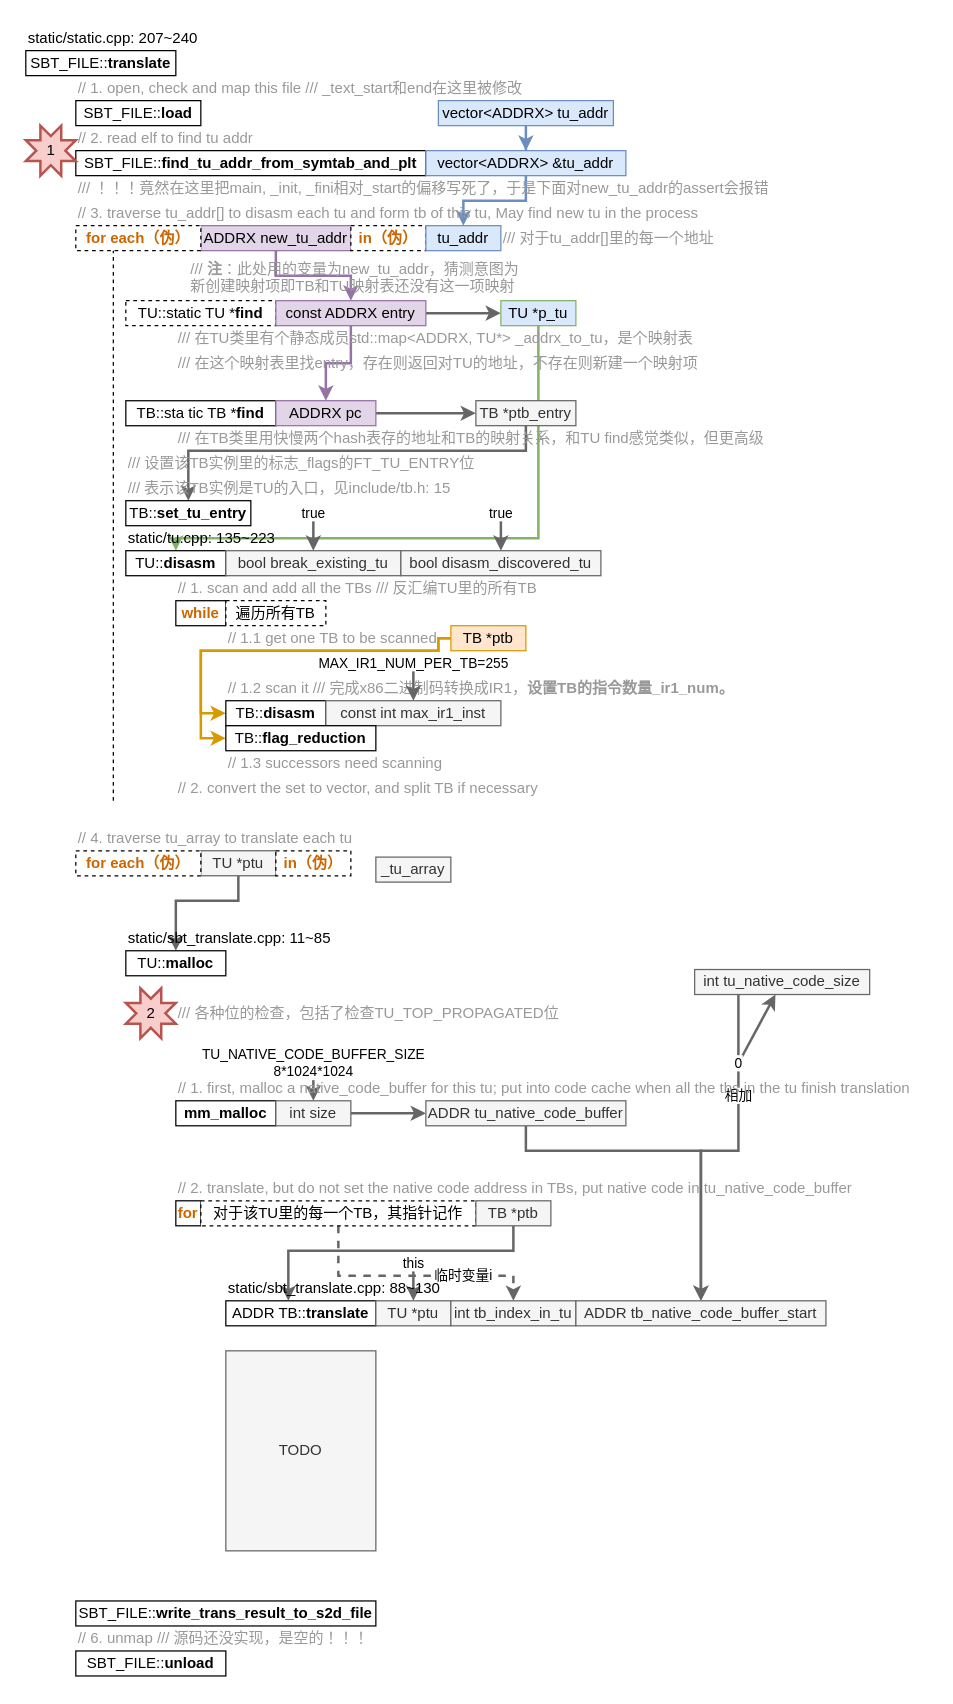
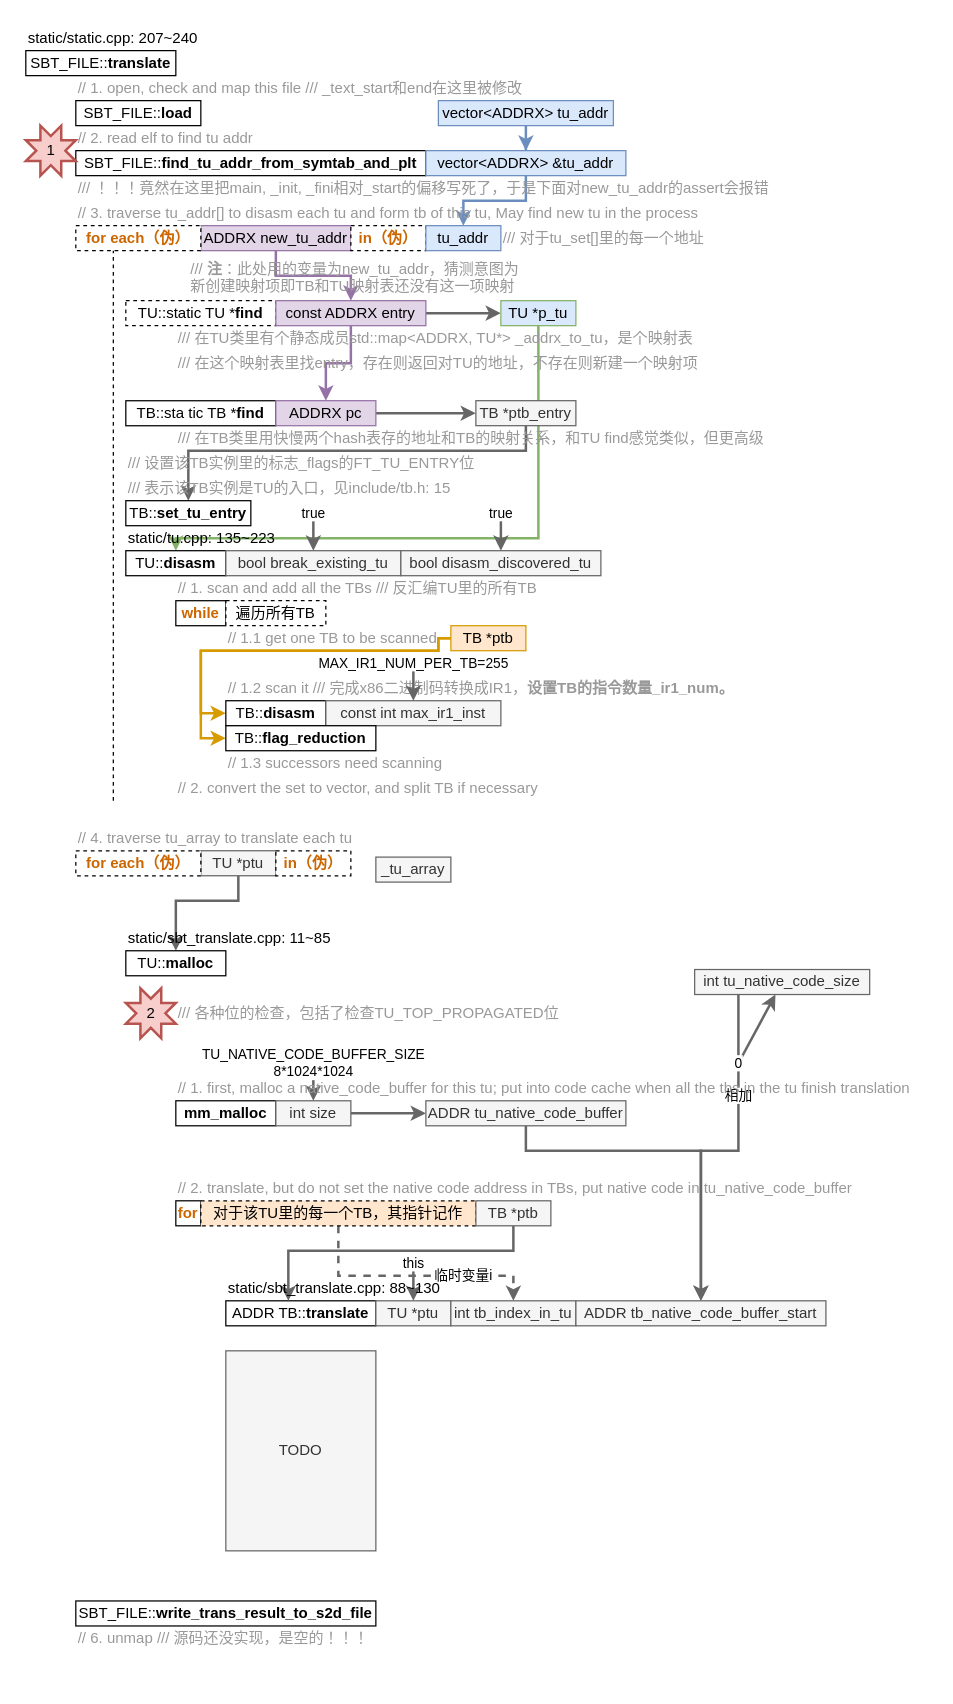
- <mxCell id="4" value="&lt;font color=&quot;#999999&quot;&gt;/// 对于tu_addr[]里的每一个地址&lt;/font&gt;" style="text;html=1;resizable=0;points=[];autosize=1;align=left;verticalAlign=top;spacingTop=-4;" parent="1" vertex="1"><mxGeometry x="400" y="180" width="180" height="20" as="geometry" /></mxCell>
+ <mxCell id="4" value="&lt;font color=&quot;#999999&quot;&gt;/// 对于tu_set[]里的每一个地址&lt;/font&gt;" style="text;html=1;resizable=0;points=[];autosize=1;align=left;verticalAlign=top;spacingTop=-4;" parent="1" vertex="1"><mxGeometry x="400" y="180" width="180" height="20" as="geometry" /></mxCell>
- <mxCell id="76" value="对于该TU里的每一个TB，其指针记作" style="rounded=0;whiteSpace=wrap;html=1;dashed=1;" parent="1" vertex="1"><mxGeometry x="160" y="960" width="220" height="20" as="geometry" /></mxCell>
+ <mxCell id="76" value="对于该TU里的每一个TB，其指针记作" style="rounded=0;whiteSpace=wrap;html=1;dashed=1;fillColor=#ffe6cc;" parent="1" vertex="1"><mxGeometry x="160" y="960" width="220" height="20" as="geometry" /></mxCell>
- <mxCell id="53" value="SBT_FILE::&lt;b&gt;unload&lt;/b&gt;" style="rounded=0;whiteSpace=wrap;html=1;strokeWidth=1;" parent="1" vertex="1"><mxGeometry x="60" y="1320.077" width="120" height="20" as="geometry" /></mxCell>
